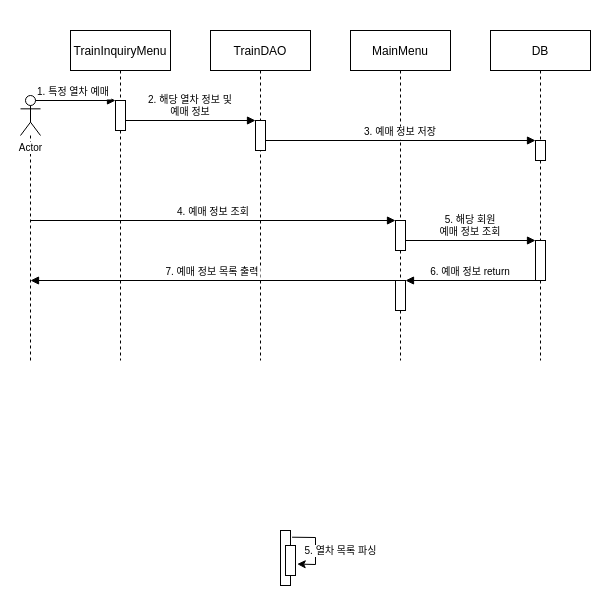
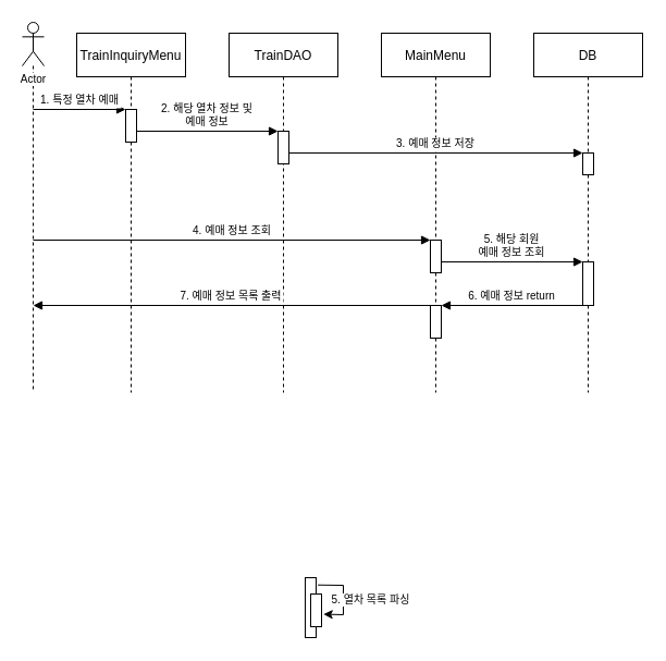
- <mxCell id="15" value="Actor" style="shape=umlActor;verticalLabelPosition=bottom;verticalAlign=top;html=1;outlineConnect=0;labelBackgroundColor=#ffffff;fontSize=10;" vertex="1" parent="1"><mxGeometry x="20" y="95" width="20" height="40" as="geometry" /></mxCell>
+ <mxCell id="15" value="Actor" style="shape=umlActor;verticalLabelPosition=bottom;verticalAlign=top;html=1;outlineConnect=0;labelBackgroundColor=#ffffff;fontSize=10;" vertex="1" parent="1"><mxGeometry x="20" y="20" width="20" height="40" as="geometry" /></mxCell>
